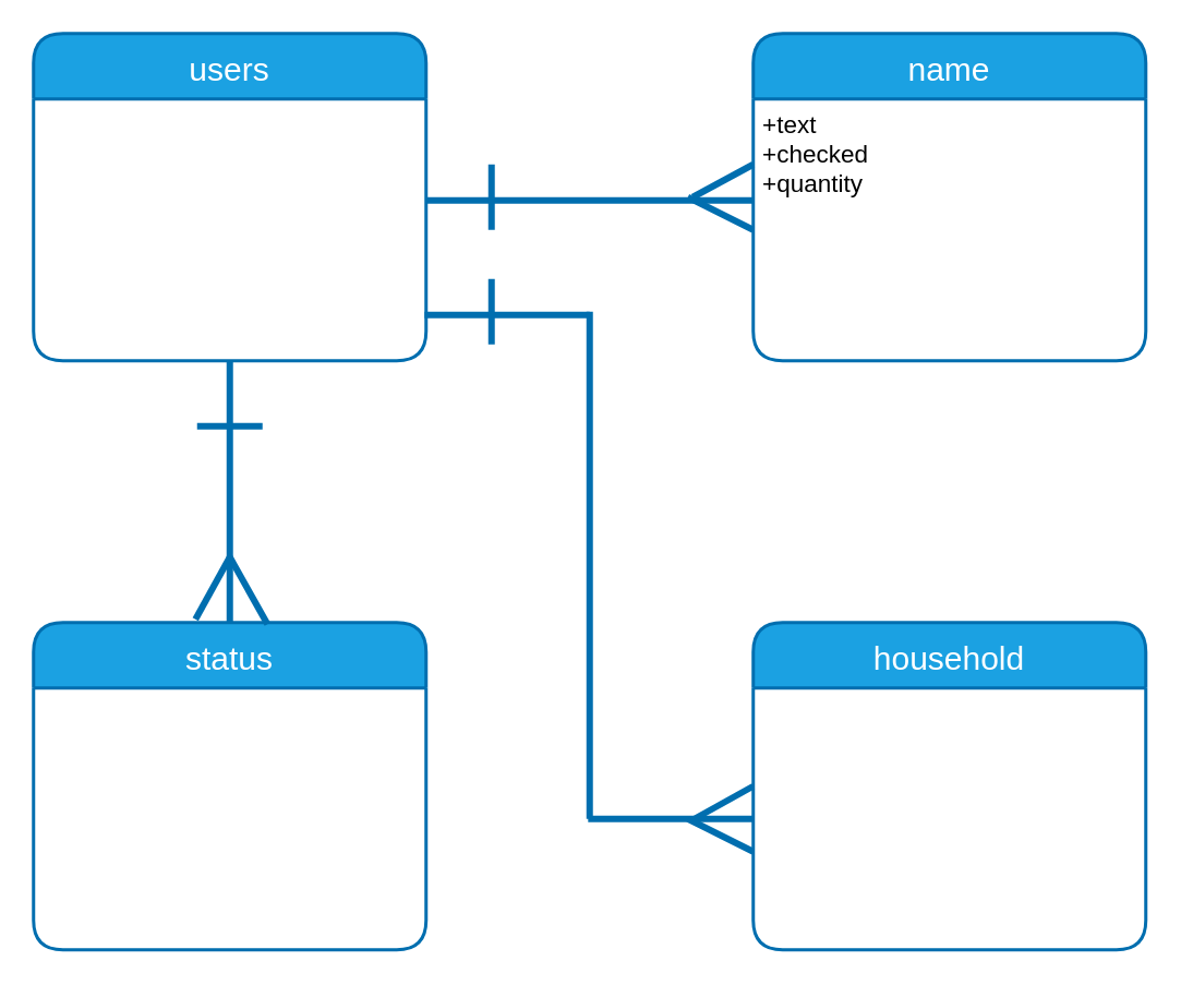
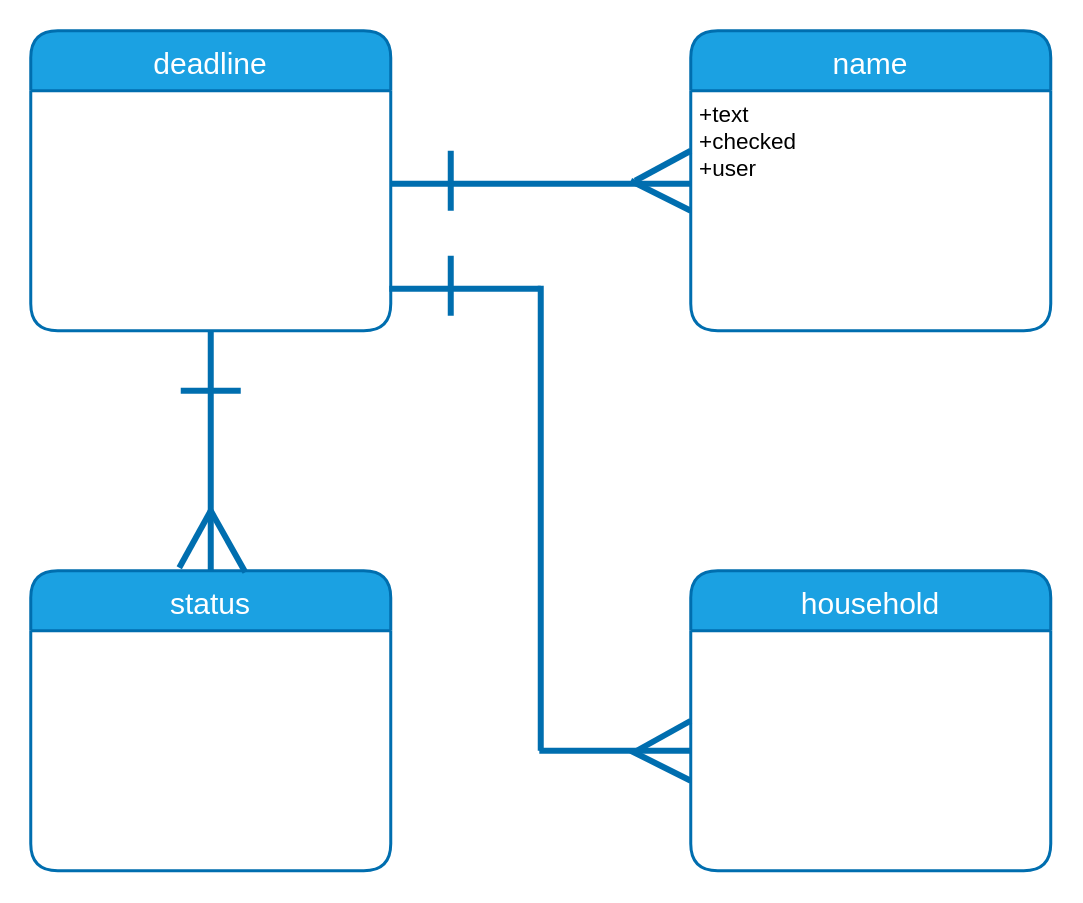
- <mxCell id="2" value="users" style="swimlane;childLayout=stackLayout;horizontal=1;startSize=40;horizontalStack=0;rounded=1;fontSize=20;fontStyle=0;strokeWidth=2;resizeParent=0;resizeLast=1;shadow=0;dashed=0;align=center;strokeColor=#006EAF;fontColor=#FFFFFF;fillColor=#1BA1E2;" parent="1" vertex="1"><mxGeometry x="20" y="20" width="240" height="200" as="geometry" /></mxCell>
+ <mxCell id="2" value="deadline" style="swimlane;childLayout=stackLayout;horizontal=1;startSize=40;horizontalStack=0;rounded=1;fontSize=20;fontStyle=0;strokeWidth=2;resizeParent=0;resizeLast=1;shadow=0;dashed=0;align=center;strokeColor=#006EAF;fontColor=#FFFFFF;fillColor=#1BA1E2;" parent="1" vertex="1"><mxGeometry x="20" y="20" width="240" height="200" as="geometry" /></mxCell>
- <mxCell id="11" value="+text&#10;+checked&#10;+quantity" style="align=left;strokeColor=none;fillColor=none;spacingLeft=4;fontSize=15;verticalAlign=top;resizable=0;rotatable=0;part=1;" parent="10" vertex="1"><mxGeometry y="40" width="240" height="160" as="geometry" /></mxCell>
+ <mxCell id="11" value="+text&#10;+checked&#10;+user" style="align=left;strokeColor=none;fillColor=none;spacingLeft=4;fontSize=15;verticalAlign=top;resizable=0;rotatable=0;part=1;" parent="10" vertex="1"><mxGeometry y="40" width="240" height="160" as="geometry" /></mxCell>
